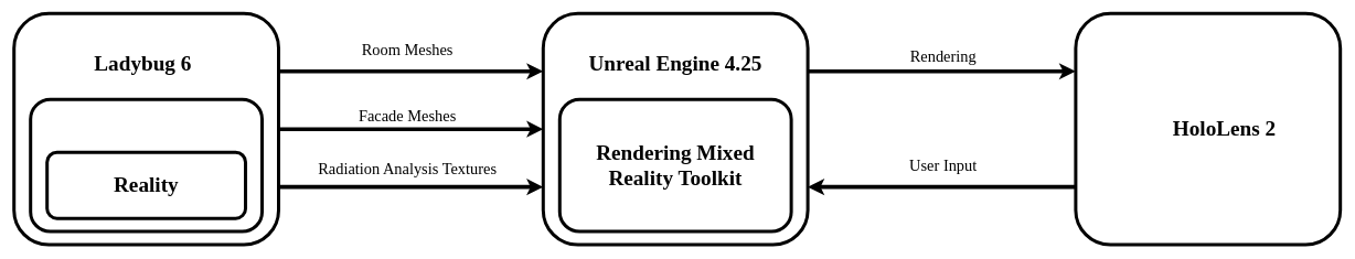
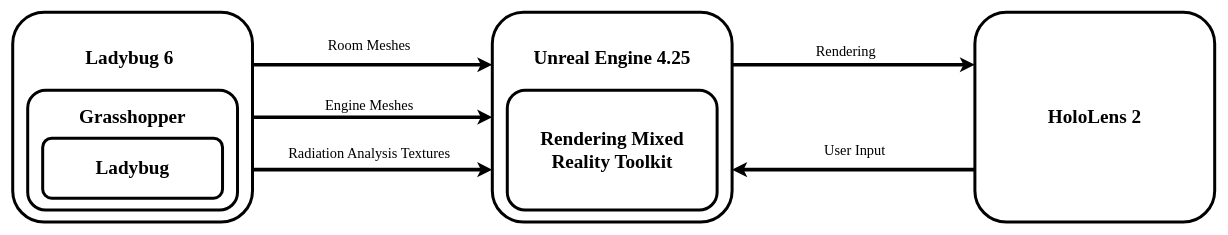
- <mxCell id="24" value="&lt;font face=&quot;Tahoma&quot;&gt;&lt;span style=&quot;font-size: 24px&quot;&gt;Rendering&lt;/span&gt;&lt;/font&gt;" style="text;html=1;align=center;verticalAlign=middle;whiteSpace=wrap;rounded=0;shadow=0;glass=0;sketch=0;" vertex="1" parent="1"><mxGeometry x="1260" y="60" width="330" height="50" as="geometry" /></mxCell>
+ <mxCell id="24" value="&lt;font face=&quot;Tahoma&quot;&gt;&lt;span style=&quot;font-size: 24px&quot;&gt;Rendering&lt;/span&gt;&lt;/font&gt;" style="text;html=1;align=center;verticalAlign=middle;whiteSpace=wrap;rounded=0;shadow=0;glass=0;sketch=0;" vertex="1" parent="1"><mxGeometry x="1245" y="60" width="330" height="50" as="geometry" /></mxCell>
- <mxCell id="20" value="&lt;font face=&quot;Tahoma&quot;&gt;&lt;span style=&quot;font-size: 24px&quot;&gt;Facade Meshes&lt;/span&gt;&lt;/font&gt;" style="text;html=1;align=center;verticalAlign=middle;whiteSpace=wrap;rounded=0;shadow=0;glass=0;sketch=0;" vertex="1" parent="1"><mxGeometry x="450" y="150" width="330" height="50" as="geometry" /></mxCell>
+ <mxCell id="20" value="&lt;font face=&quot;Tahoma&quot;&gt;&lt;span style=&quot;font-size: 24px&quot;&gt;Engine Meshes&lt;/span&gt;&lt;/font&gt;" style="text;html=1;align=center;verticalAlign=middle;whiteSpace=wrap;rounded=0;shadow=0;glass=0;sketch=0;" vertex="1" parent="1"><mxGeometry x="450" y="150" width="330" height="50" as="geometry" /></mxCell>
+ <mxCell id="13" value="&lt;font style=&quot;font-size: 32px&quot; face=&quot;Tahoma&quot;&gt;&lt;b&gt;Grasshopper&lt;/b&gt;&lt;/font&gt;" style="text;html=1;align=center;verticalAlign=middle;whiteSpace=wrap;rounded=0;shadow=0;glass=0;sketch=0;" vertex="1" parent="1"><mxGeometry x="55" y="170" width="330" height="50" as="geometry" /></mxCell>
- <mxCell id="17" value="&lt;font style=&quot;font-size: 32px&quot; face=&quot;Tahoma&quot;&gt;&lt;b&gt;HoloLens 2&lt;/b&gt;&lt;/font&gt;" style="text;html=1;align=center;verticalAlign=middle;whiteSpace=wrap;rounded=0;shadow=0;glass=0;sketch=0;" vertex="1" parent="1"><mxGeometry x="1685" y="170" width="330" height="50" as="geometry" /></mxCell>
+ <mxCell id="17" value="&lt;font style=&quot;font-size: 32px&quot; face=&quot;Tahoma&quot;&gt;&lt;b&gt;HoloLens 2&lt;/b&gt;&lt;/font&gt;" style="text;html=1;align=center;verticalAlign=middle;whiteSpace=wrap;rounded=0;shadow=0;glass=0;sketch=0;" vertex="1" parent="1"><mxGeometry x="1660" y="170" width="330" height="50" as="geometry" /></mxCell>
- <mxCell id="14" value="&lt;font style=&quot;font-size: 32px&quot; face=&quot;Tahoma&quot;&gt;&lt;b&gt;Reality&lt;/b&gt;&lt;/font&gt;" style="text;html=1;align=center;verticalAlign=middle;whiteSpace=wrap;rounded=0;shadow=0;glass=0;sketch=0;" vertex="1" parent="1"><mxGeometry x="55" y="255" width="330" height="50" as="geometry" /></mxCell>
+ <mxCell id="14" value="&lt;font style=&quot;font-size: 32px&quot; face=&quot;Tahoma&quot;&gt;&lt;b&gt;Ladybug&lt;/b&gt;&lt;/font&gt;" style="text;html=1;align=center;verticalAlign=middle;whiteSpace=wrap;rounded=0;shadow=0;glass=0;sketch=0;" vertex="1" parent="1"><mxGeometry x="55" y="255" width="330" height="50" as="geometry" /></mxCell>
